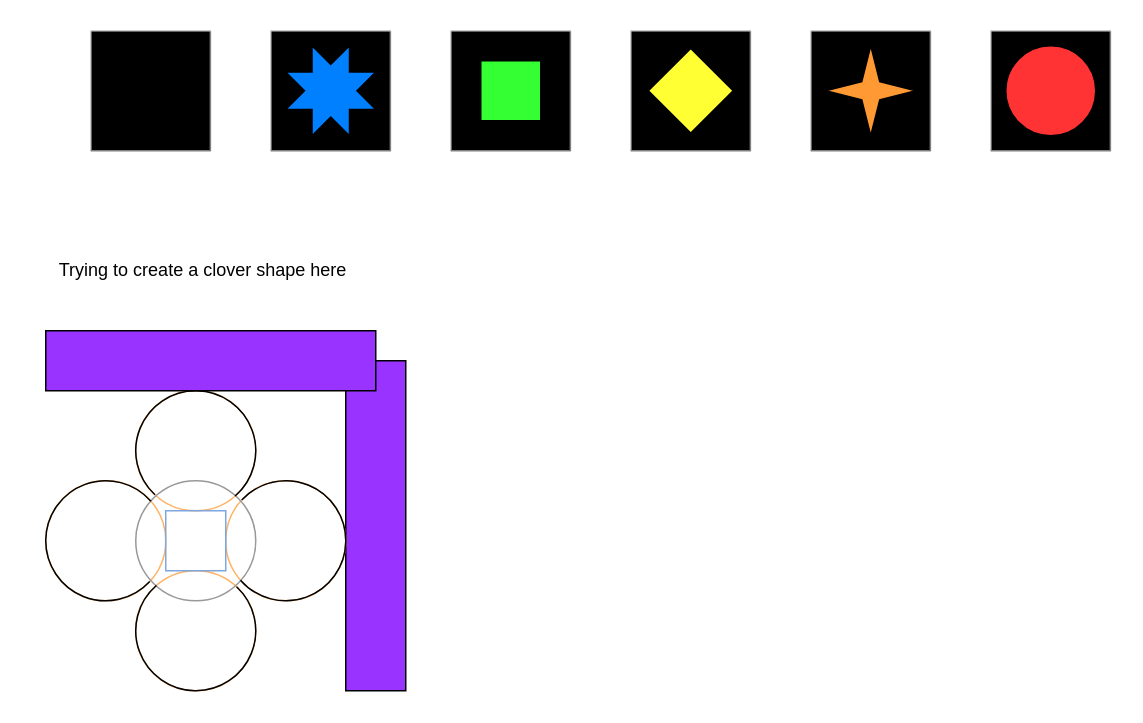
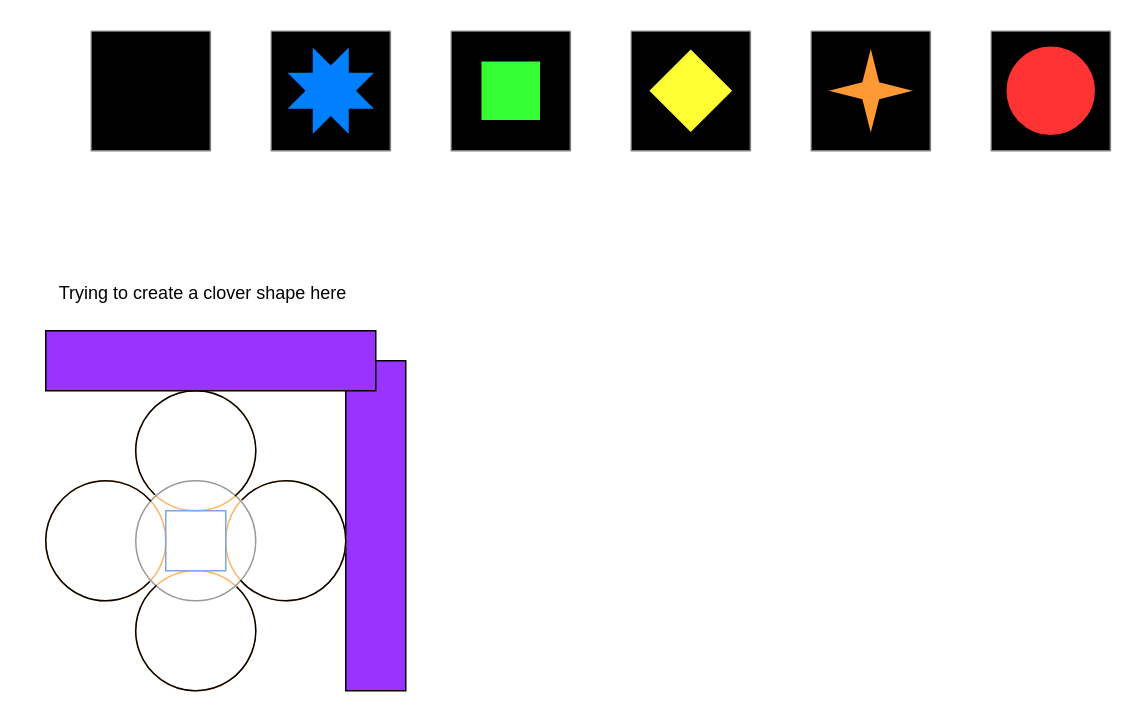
- <mxCell id="55" value="Trying to create a clover shape here" style="text;html=1;align=center;verticalAlign=middle;whiteSpace=wrap;rounded=0;" vertex="1" parent="1"><mxGeometry x="20" y="165" width="230" height="30" as="geometry" /></mxCell>
+ <mxCell id="55" value="Trying to create a clover shape here" style="text;html=1;align=center;verticalAlign=middle;whiteSpace=wrap;rounded=0;" vertex="1" parent="1"><mxGeometry x="20" y="180" width="230" height="30" as="geometry" /></mxCell>
